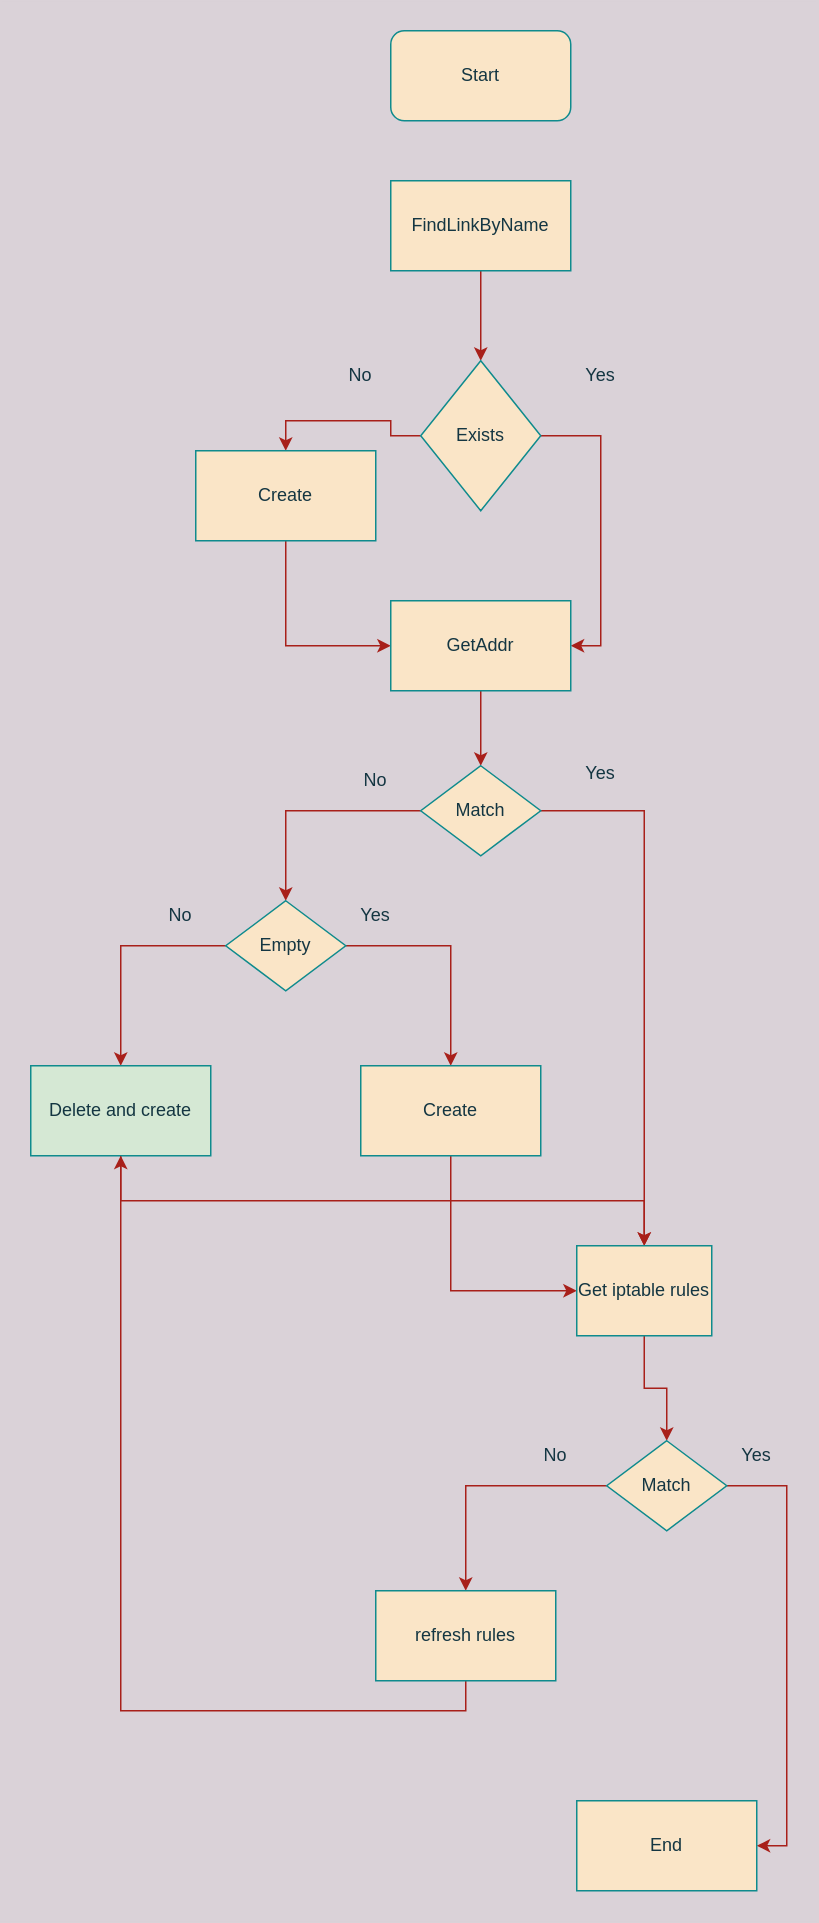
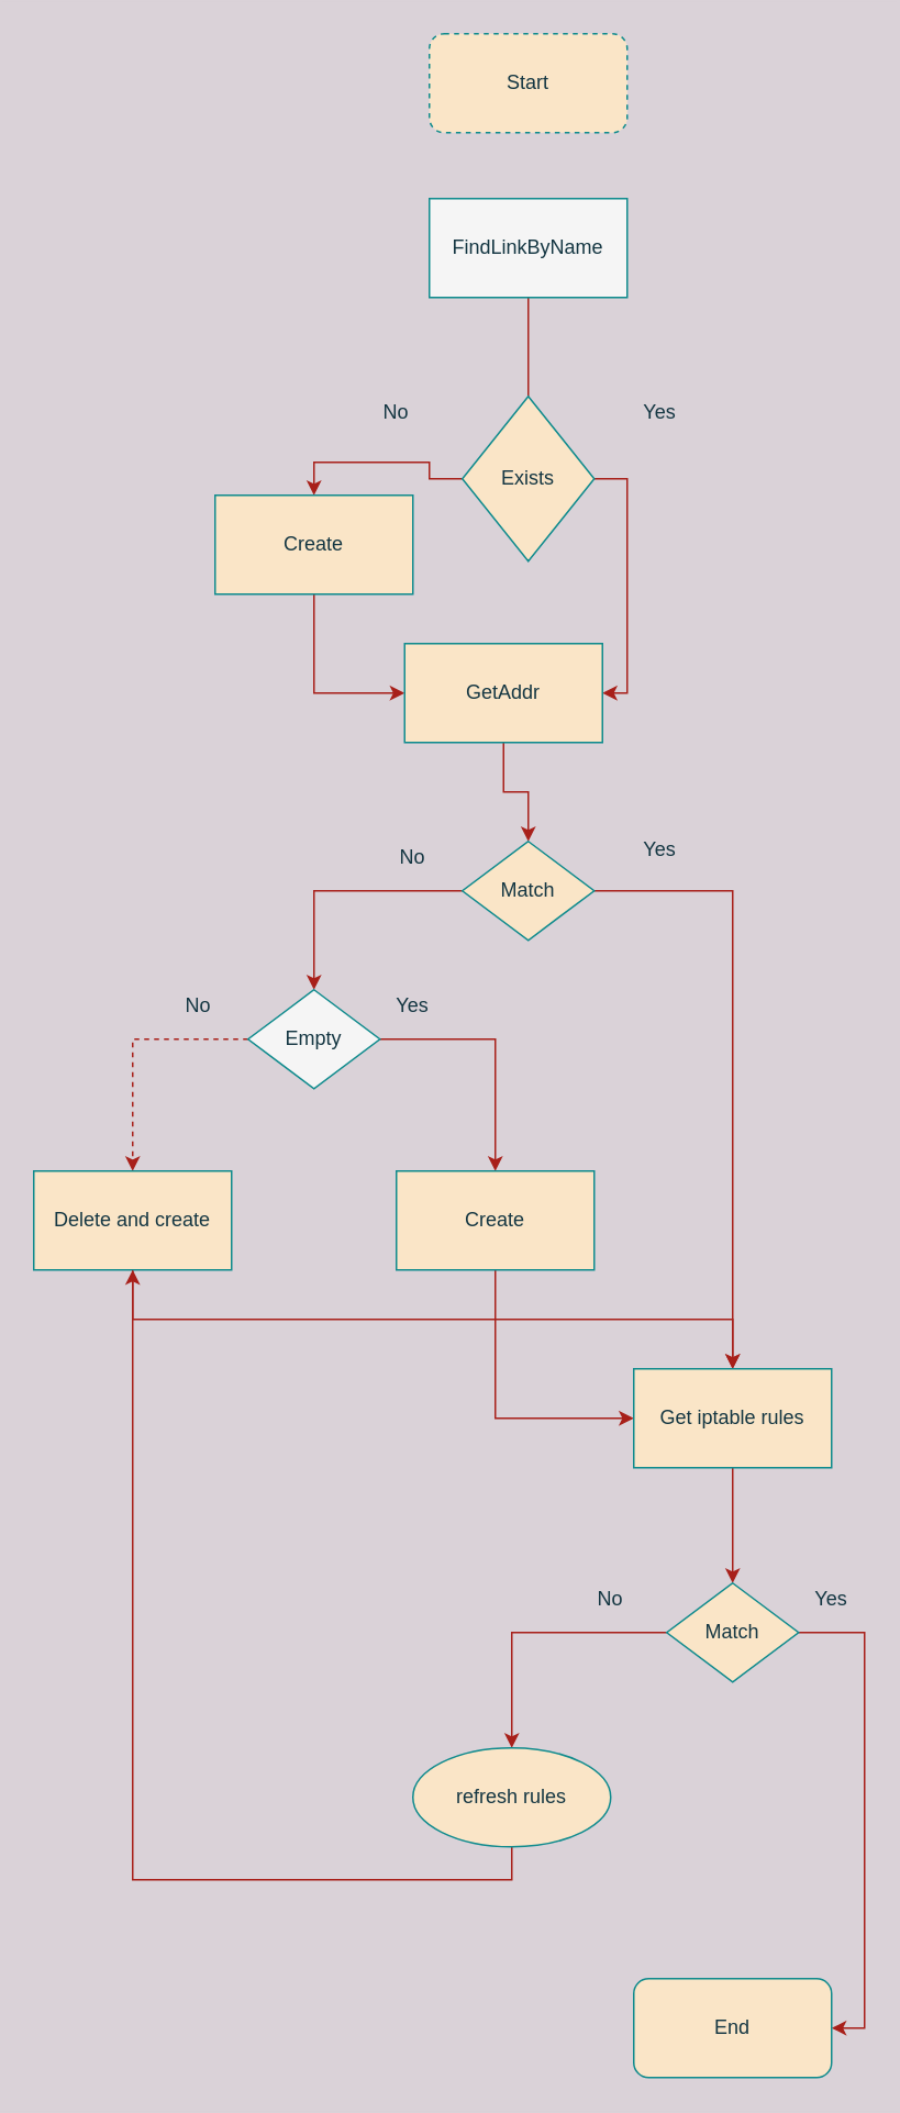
- <mxCell id="2" value="Start" style="rounded=1;whiteSpace=wrap;html=1;fillColor=#FAE5C7;strokeColor=#0F8B8D;fontColor=#143642;" parent="1" vertex="1"><mxGeometry x="260" y="20" width="120" height="60" as="geometry" /></mxCell>
+ <mxCell id="2" value="Start" style="rounded=1;whiteSpace=wrap;html=1;fillColor=#FAE5C7;strokeColor=#0F8B8D;fontColor=#143642;dashed=1;" parent="1" vertex="1"><mxGeometry x="260" y="20" width="120" height="60" as="geometry" /></mxCell>
- <mxCell id="4" value="FindLinkByName" style="rounded=0;whiteSpace=wrap;html=1;fillColor=#FAE5C7;strokeColor=#0F8B8D;fontColor=#143642;" parent="1" vertex="1"><mxGeometry x="260" y="120" width="120" height="60" as="geometry" /></mxCell>
+ <mxCell id="4" value="FindLinkByName" style="rounded=0;whiteSpace=wrap;html=1;fillColor=#f5f5f5;strokeColor=#0F8B8D;fontColor=#143642;" parent="1" vertex="1"><mxGeometry x="260" y="120" width="120" height="60" as="geometry" /></mxCell>
- <mxCell id="3" style="edgeStyle=orthogonalEdgeStyle;rounded=0;orthogonalLoop=1;jettySize=auto;html=1;exitX=0.5;exitY=1;exitDx=0;exitDy=0;labelBackgroundColor=#DAD2D8;strokeColor=#A8201A;fontColor=#143642;" parent="1" source="4" target="7" edge="1"><mxGeometry relative="1" as="geometry" /></mxCell>
+ <mxCell id="3" style="edgeStyle=orthogonalEdgeStyle;rounded=0;orthogonalLoop=1;jettySize=auto;html=1;exitX=0.5;exitY=1;exitDx=0;exitDy=0;labelBackgroundColor=#DAD2D8;strokeColor=#A8201A;fontColor=#143642;endArrow=none;" parent="1" source="4" target="7" edge="1"><mxGeometry relative="1" as="geometry" /></mxCell>
- <mxCell id="13" value="GetAddr" style="rounded=0;whiteSpace=wrap;html=1;fillColor=#FAE5C7;strokeColor=#0F8B8D;fontColor=#143642;" parent="1" vertex="1"><mxGeometry x="260" y="400" width="120" height="60" as="geometry" /></mxCell>
+ <mxCell id="13" value="GetAddr" style="rounded=0;whiteSpace=wrap;html=1;fillColor=#FAE5C7;strokeColor=#0F8B8D;fontColor=#143642;" parent="1" vertex="1"><mxGeometry x="245" y="390" width="120" height="60" as="geometry" /></mxCell>
- <mxCell id="19" value="Empty" style="rhombus;whiteSpace=wrap;html=1;fillColor=#FAE5C7;strokeColor=#0F8B8D;fontColor=#143642;" parent="1" vertex="1"><mxGeometry x="150" y="600" width="80" height="60" as="geometry" /></mxCell>
+ <mxCell id="19" value="Empty" style="rhombus;whiteSpace=wrap;html=1;fillColor=#f5f5f5;strokeColor=#0F8B8D;fontColor=#143642;" parent="1" vertex="1"><mxGeometry x="150" y="600" width="80" height="60" as="geometry" /></mxCell>
- <mxCell id="18" style="edgeStyle=orthogonalEdgeStyle;rounded=0;orthogonalLoop=1;jettySize=auto;html=1;exitX=0;exitY=0.5;exitDx=0;exitDy=0;labelBackgroundColor=#DAD2D8;strokeColor=#A8201A;fontColor=#143642;" parent="1" source="19" target="24" edge="1"><mxGeometry relative="1" as="geometry" /></mxCell>
+ <mxCell id="18" style="edgeStyle=orthogonalEdgeStyle;rounded=0;orthogonalLoop=1;jettySize=auto;html=1;exitX=0;exitY=0.5;exitDx=0;exitDy=0;labelBackgroundColor=#DAD2D8;strokeColor=#A8201A;fontColor=#143642;dashed=1;" parent="1" source="19" target="24" edge="1"><mxGeometry relative="1" as="geometry" /></mxCell>
- <mxCell id="24" value="Delete and create" style="rounded=0;whiteSpace=wrap;html=1;fillColor=#d5e8d4;strokeColor=#0F8B8D;fontColor=#143642;" parent="1" vertex="1"><mxGeometry x="20" y="710" width="120" height="60" as="geometry" /></mxCell>
+ <mxCell id="24" value="Delete and create" style="rounded=0;whiteSpace=wrap;html=1;fillColor=#FAE5C7;strokeColor=#0F8B8D;fontColor=#143642;" parent="1" vertex="1"><mxGeometry x="20" y="710" width="120" height="60" as="geometry" /></mxCell>
- <mxCell id="26" value="Get iptable rules" style="rounded=0;whiteSpace=wrap;html=1;fillColor=#FAE5C7;strokeColor=#0F8B8D;fontColor=#143642;" parent="1" vertex="1"><mxGeometry x="384" y="830" width="90" height="60" as="geometry" /></mxCell>
+ <mxCell id="26" value="Get iptable rules" style="rounded=0;whiteSpace=wrap;html=1;fillColor=#FAE5C7;strokeColor=#0F8B8D;fontColor=#143642;" parent="1" vertex="1"><mxGeometry x="384" y="830" width="120" height="60" as="geometry" /></mxCell>
- <mxCell id="34" value="refresh rules" style="rounded=0;whiteSpace=wrap;html=1;fillColor=#FAE5C7;strokeColor=#0F8B8D;fontColor=#143642;" parent="1" vertex="1"><mxGeometry x="250" y="1060" width="120" height="60" as="geometry" /></mxCell>
+ <mxCell id="34" value="refresh rules" style="ellipse;whiteSpace=wrap;html=1;fillColor=#FAE5C7;strokeColor=#0F8B8D;fontColor=#143642;" parent="1" vertex="1"><mxGeometry x="250" y="1060" width="120" height="60" as="geometry" /></mxCell>
- <mxCell id="35" value="End" style="whiteSpace=wrap;html=1;fillColor=#FAE5C7;strokeColor=#0F8B8D;fontColor=#143642;rounded=0;" parent="1" vertex="1"><mxGeometry x="384" y="1200" width="120" height="60" as="geometry" /></mxCell>
+ <mxCell id="35" value="End" style="rounded=1;whiteSpace=wrap;html=1;fillColor=#FAE5C7;strokeColor=#0F8B8D;fontColor=#143642;" parent="1" vertex="1"><mxGeometry x="384" y="1200" width="120" height="60" as="geometry" /></mxCell>
